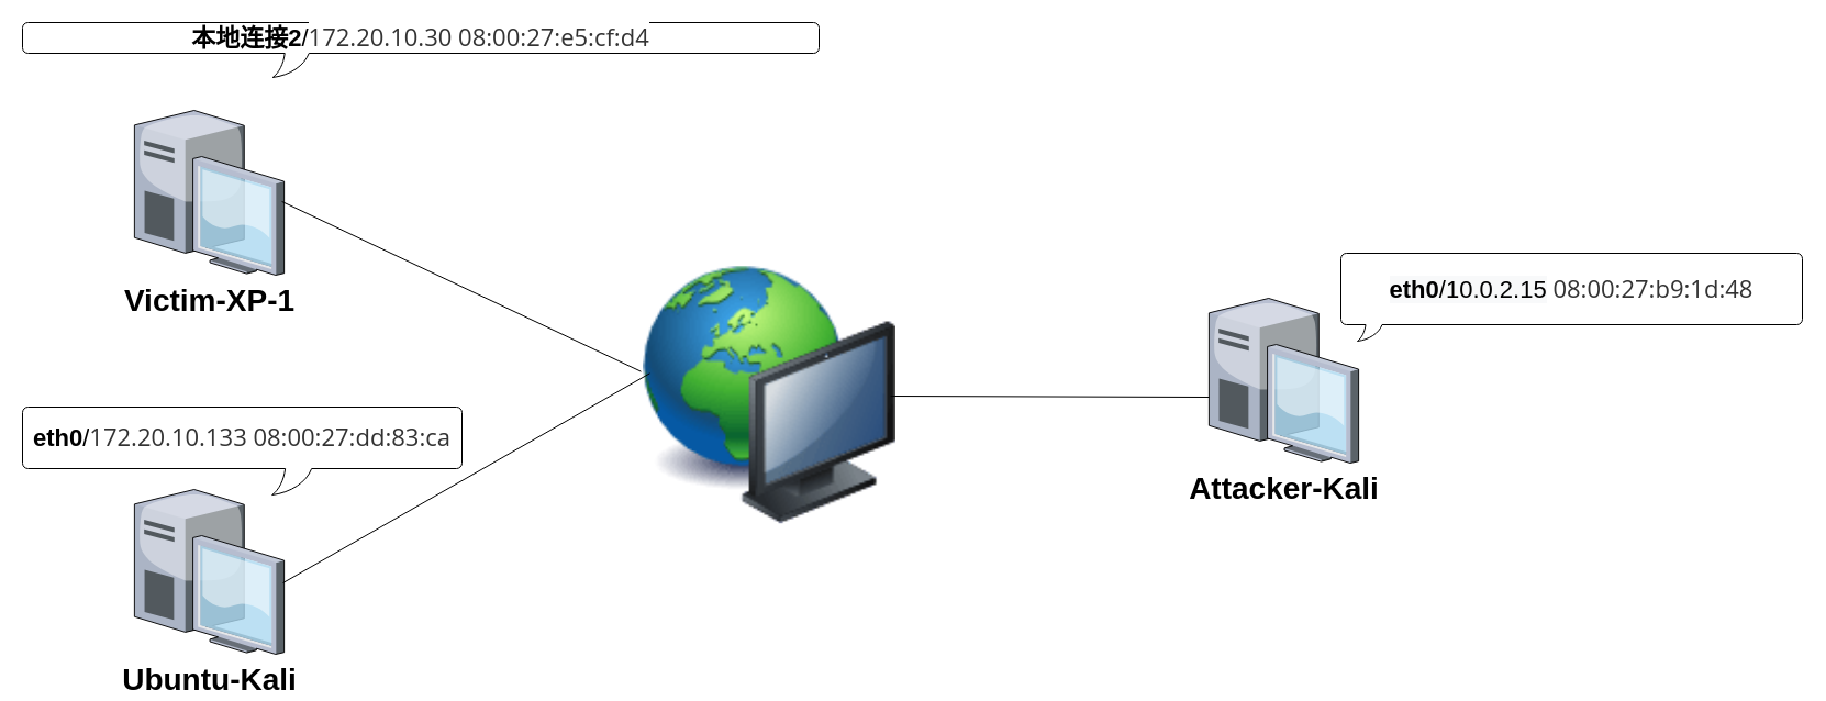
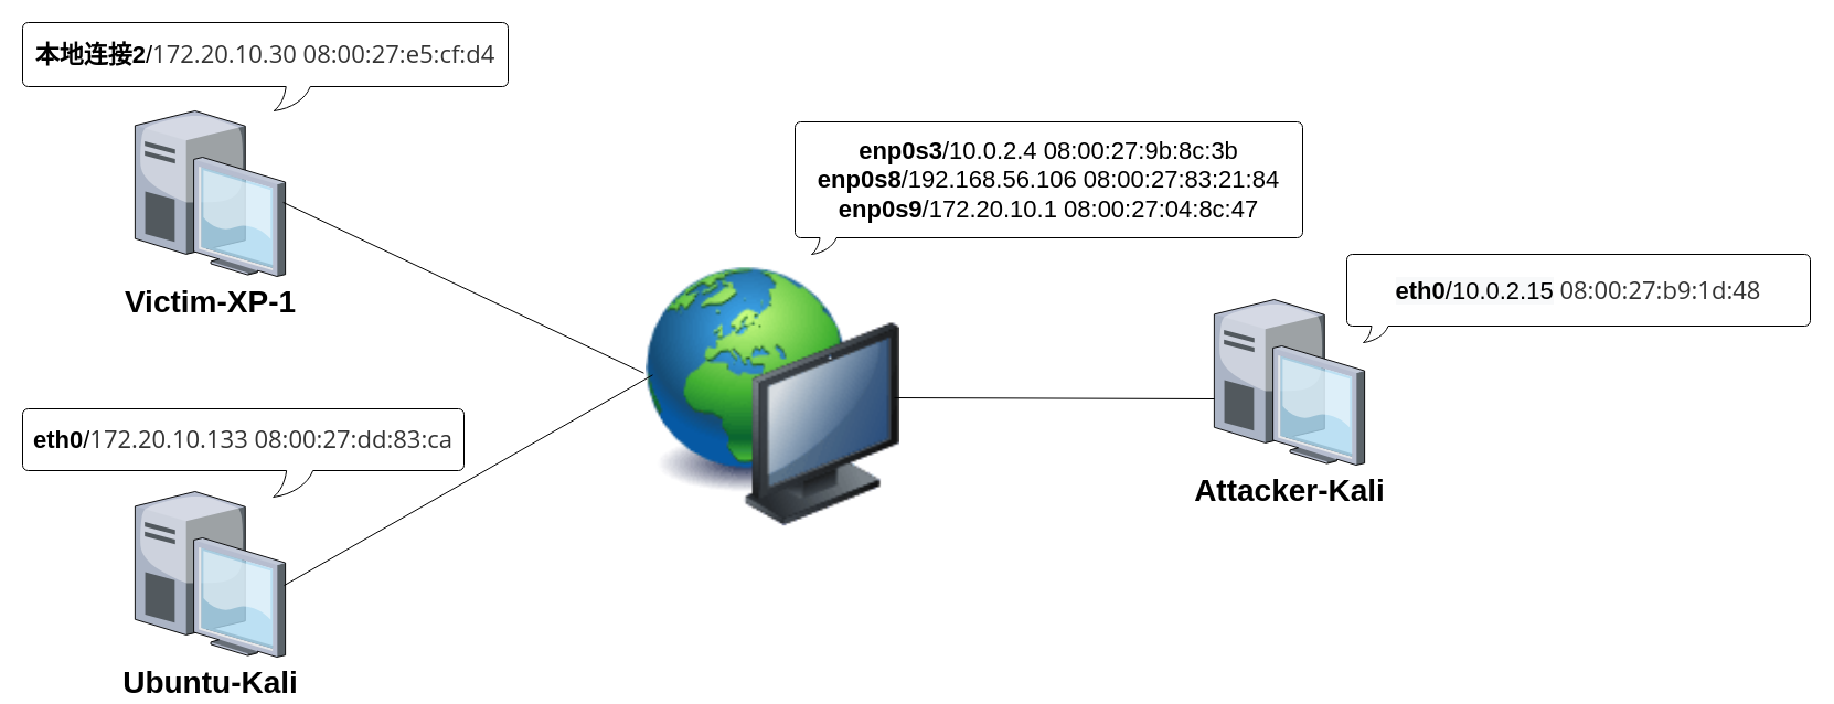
- <mxCell id="8" value="&lt;font style=&quot;font-size: 22px&quot;&gt;&lt;b&gt;本地连接2&lt;/b&gt;/&lt;span style=&quot;color: rgb(51 , 51 , 51) ; font-family: &amp;#34;open sans&amp;#34; , &amp;#34;clear sans&amp;#34; , &amp;#34;helvetica neue&amp;#34; , &amp;#34;helvetica&amp;#34; , &amp;#34;arial&amp;#34; , sans-serif ; background-color: rgb(255 , 255 , 255)&quot;&gt;172.20.10.30 08:00:27:e5:cf:d4&lt;/span&gt;&lt;/font&gt;" style="whiteSpace=wrap;html=1;shape=mxgraph.basic.roundRectCallout;dx=249.71;dy=22;size=5;boundedLbl=1;" parent="1" vertex="1"><mxGeometry x="20" y="20" width="725" height="50" as="geometry" /></mxCell>
+ <mxCell id="8" value="&lt;font style=&quot;font-size: 22px&quot;&gt;&lt;b&gt;本地连接2&lt;/b&gt;/&lt;span style=&quot;color: rgb(51 , 51 , 51) ; font-family: &amp;#34;open sans&amp;#34; , &amp;#34;clear sans&amp;#34; , &amp;#34;helvetica neue&amp;#34; , &amp;#34;helvetica&amp;#34; , &amp;#34;arial&amp;#34; , sans-serif ; background-color: rgb(255 , 255 , 255)&quot;&gt;172.20.10.30 08:00:27:e5:cf:d4&lt;/span&gt;&lt;/font&gt;" style="whiteSpace=wrap;html=1;shape=mxgraph.basic.roundRectCallout;dx=249.71;dy=22;size=5;boundedLbl=1;" parent="1" vertex="1"><mxGeometry x="20" y="20" width="440" height="80" as="geometry" /></mxCell>
+ <mxCell id="9" value="&lt;span style=&quot;font-size: 22px&quot;&gt;&lt;b&gt;enp0s3&lt;/b&gt;/10.0.2.4 08:00:27:9b:8c:3b&lt;/span&gt;&lt;font style=&quot;font-size: 22px&quot;&gt;&lt;br&gt;&lt;b&gt;enp0s8&lt;/b&gt;/192.168.56.106 08:00:27:83:21:84&lt;br&gt;&lt;b&gt;enp0s9&lt;/b&gt;/172.20.10.1 08:00:27:04:8c:47&lt;br&gt;&lt;/font&gt;" style="whiteSpace=wrap;html=1;shape=mxgraph.basic.roundRectCallout;dx=30;dy=15;size=5;boundedLbl=1;" parent="1" vertex="1"><mxGeometry x="720" y="110" width="460" height="120" as="geometry" /></mxCell>
